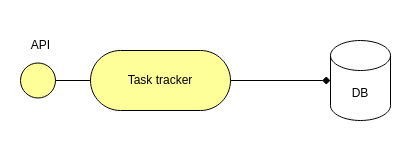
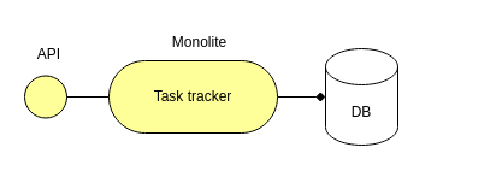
+ <mxCell id="7" value="Monolite" style="text;html=1;align=center;verticalAlign=middle;resizable=0;points=[];autosize=1;strokeColor=none;fillColor=none;" vertex="1" parent="1"><mxGeometry x="130" y="20" width="70" height="30" as="geometry" /></mxCell>
- <mxCell id="5" value="DB" style="shape=cylinder3;whiteSpace=wrap;html=1;boundedLbl=1;backgroundOutline=1;size=15;" vertex="1" parent="1"><mxGeometry x="330" y="40" width="60" height="80" as="geometry" /></mxCell>
+ <mxCell id="5" value="DB" style="shape=cylinder3;whiteSpace=wrap;html=1;boundedLbl=1;backgroundOutline=1;size=15;" vertex="1" parent="1"><mxGeometry x="270" y="40" width="60" height="80" as="geometry" /></mxCell>
